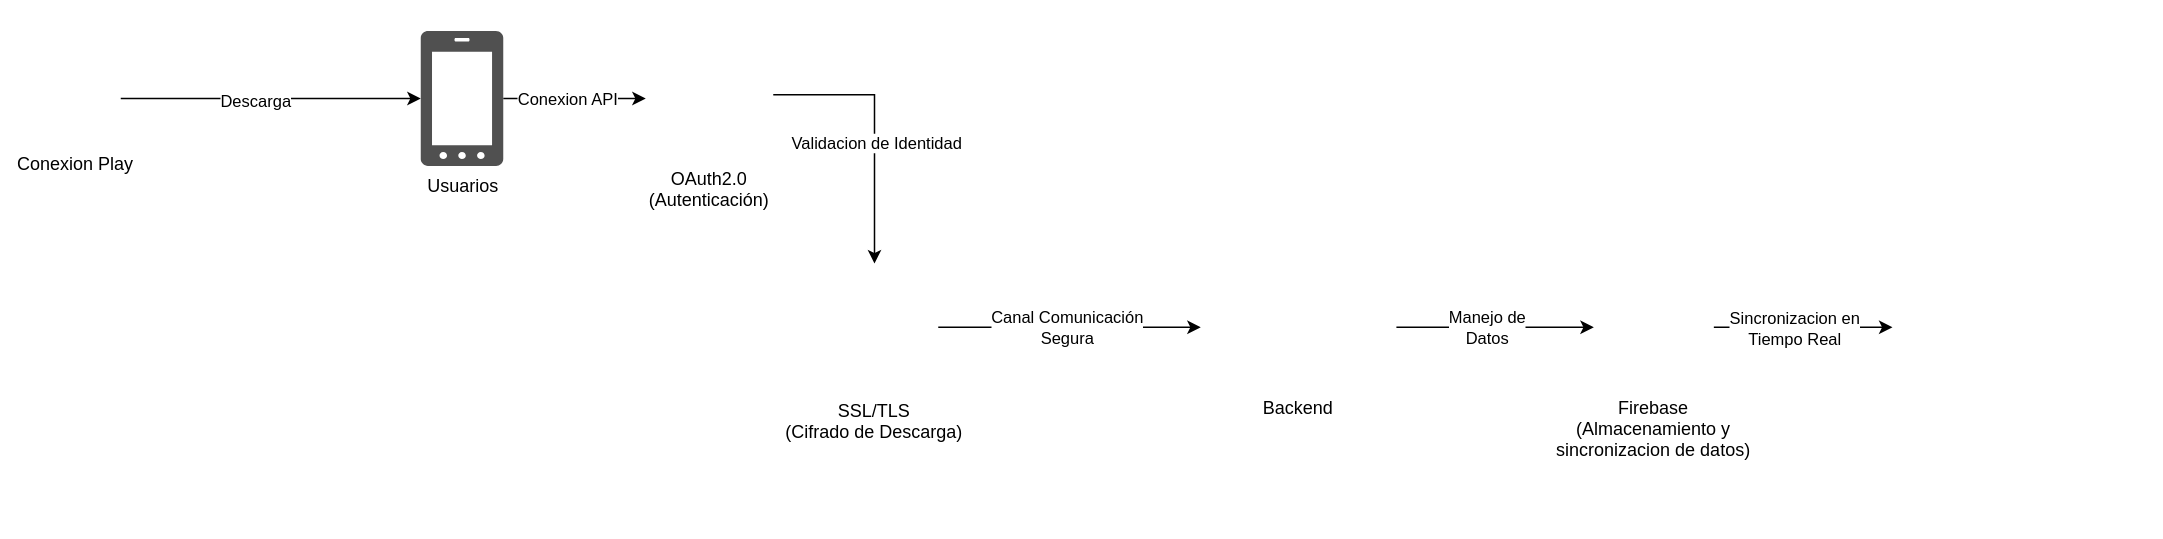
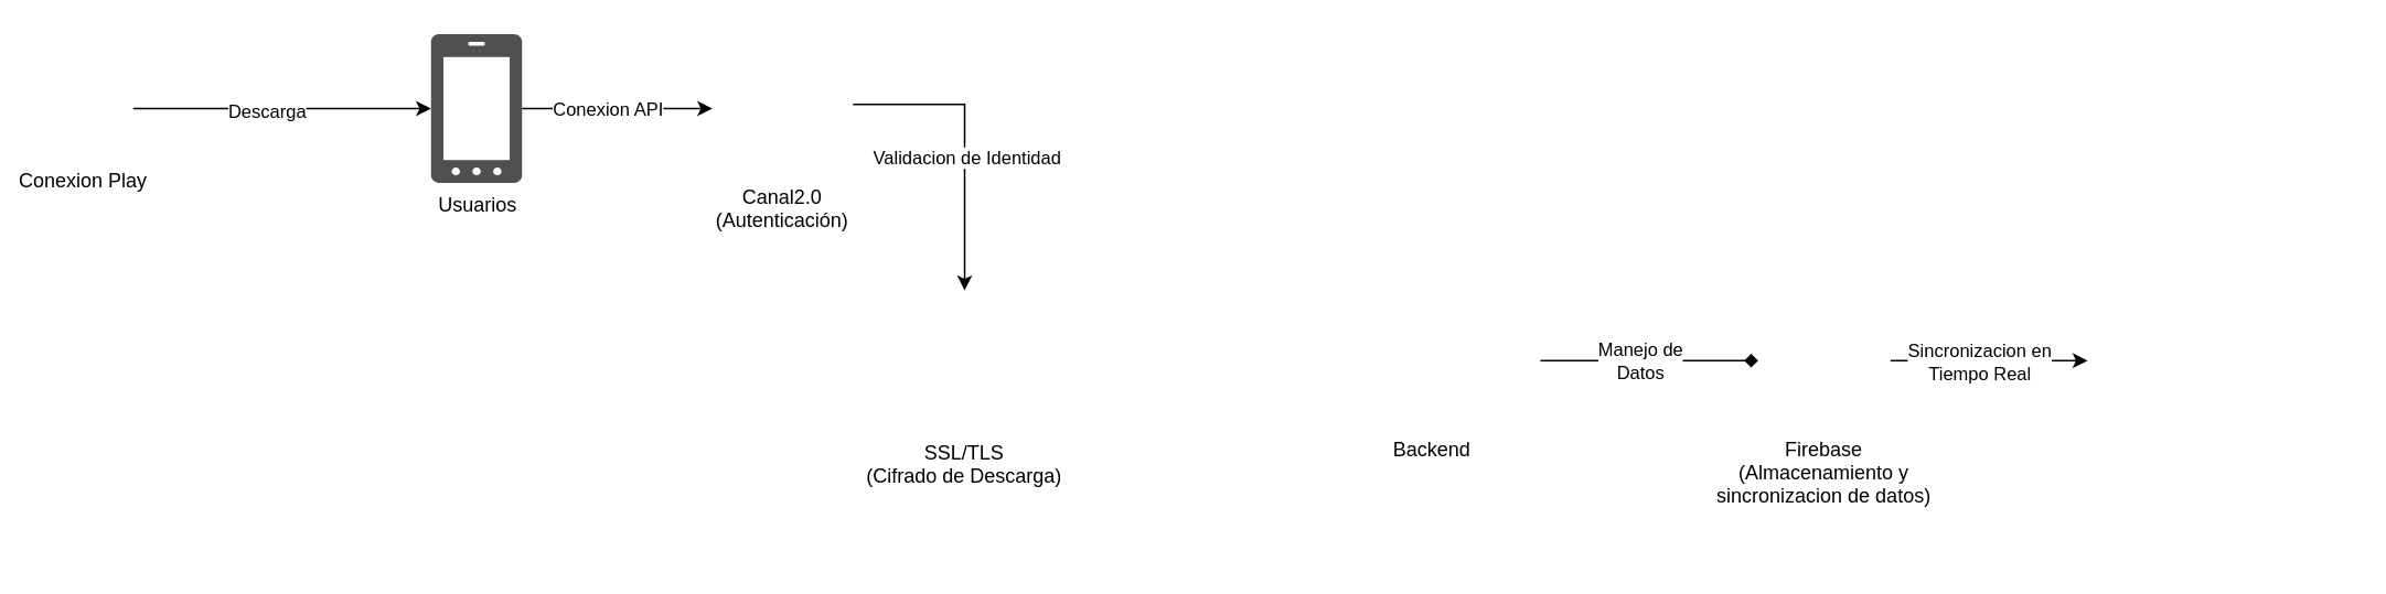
- <mxCell id="4" value="Usuarios" style="sketch=0;pointerEvents=1;shadow=0;dashed=0;html=1;strokeColor=none;fillColor=#505050;labelPosition=center;verticalLabelPosition=bottom;verticalAlign=top;outlineConnect=0;align=center;shape=mxgraph.office.devices.cell_phone_windows_phone_standalone;" vertex="1" parent="1"><mxGeometry x="280" y="20" width="55" height="90" as="geometry" /></mxCell>
+ <mxCell id="4" value="Usuarios" style="sketch=0;pointerEvents=1;shadow=0;dashed=0;html=1;strokeColor=none;fillColor=#505050;labelPosition=center;verticalLabelPosition=bottom;verticalAlign=top;outlineConnect=0;align=center;shape=mxgraph.office.devices.cell_phone_windows_phone_standalone;" vertex="1" parent="1"><mxGeometry x="260" y="20" width="55" height="90" as="geometry" /></mxCell>
- <mxCell id="10" value="OAuth2.0&#10;(Autenticación)" style="shape=image;verticalLabelPosition=bottom;labelBackgroundColor=default;verticalAlign=top;aspect=fixed;imageAspect=0;image=https://images.emojiterra.com/google/android-12l/512px/1f510.png;" vertex="1" parent="1"><mxGeometry x="430" y="20" width="85" height="85" as="geometry" /></mxCell>
+ <mxCell id="10" value="Canal2.0&#10;(Autenticación)" style="shape=image;verticalLabelPosition=bottom;labelBackgroundColor=default;verticalAlign=top;aspect=fixed;imageAspect=0;image=https://images.emojiterra.com/google/android-12l/512px/1f510.png;" vertex="1" parent="1"><mxGeometry x="430" y="20" width="85" height="85" as="geometry" /></mxCell>
- <mxCell id="11" style="edgeStyle=orthogonalEdgeStyle;rounded=0;orthogonalLoop=1;jettySize=auto;html=1;entryX=0;entryY=0.5;entryDx=0;entryDy=0;" edge="1" parent="1" source="13" target="20"><mxGeometry relative="1" as="geometry" /></mxCell>
- <mxCell id="12" value="Canal Comunicación&lt;br&gt;Segura" style="edgeLabel;html=1;align=center;verticalAlign=middle;resizable=0;points=[];" connectable="0" vertex="1" parent="11"><mxGeometry x="-0.286" y="3" relative="1" as="geometry"><mxPoint x="23" y="3" as="offset" /></mxGeometry></mxCell>
- <mxCell id="18" style="edgeStyle=orthogonalEdgeStyle;rounded=0;orthogonalLoop=1;jettySize=auto;html=1;entryX=0;entryY=0.5;entryDx=0;entryDy=0;exitX=1;exitY=0.5;exitDx=0;exitDy=0;" edge="1" parent="1" source="20" target="14"><mxGeometry relative="1" as="geometry"><mxPoint x="940" y="217.5" as="sourcePoint" /></mxGeometry></mxCell>
+ <mxCell id="18" style="edgeStyle=orthogonalEdgeStyle;rounded=0;orthogonalLoop=1;jettySize=auto;html=1;entryX=0;entryY=0.5;entryDx=0;entryDy=0;exitX=1;exitY=0.5;exitDx=0;exitDy=0;endArrow=diamond;" edge="1" parent="1" source="20" target="14"><mxGeometry relative="1" as="geometry"><mxPoint x="940" y="217.5" as="sourcePoint" /></mxGeometry></mxCell>
